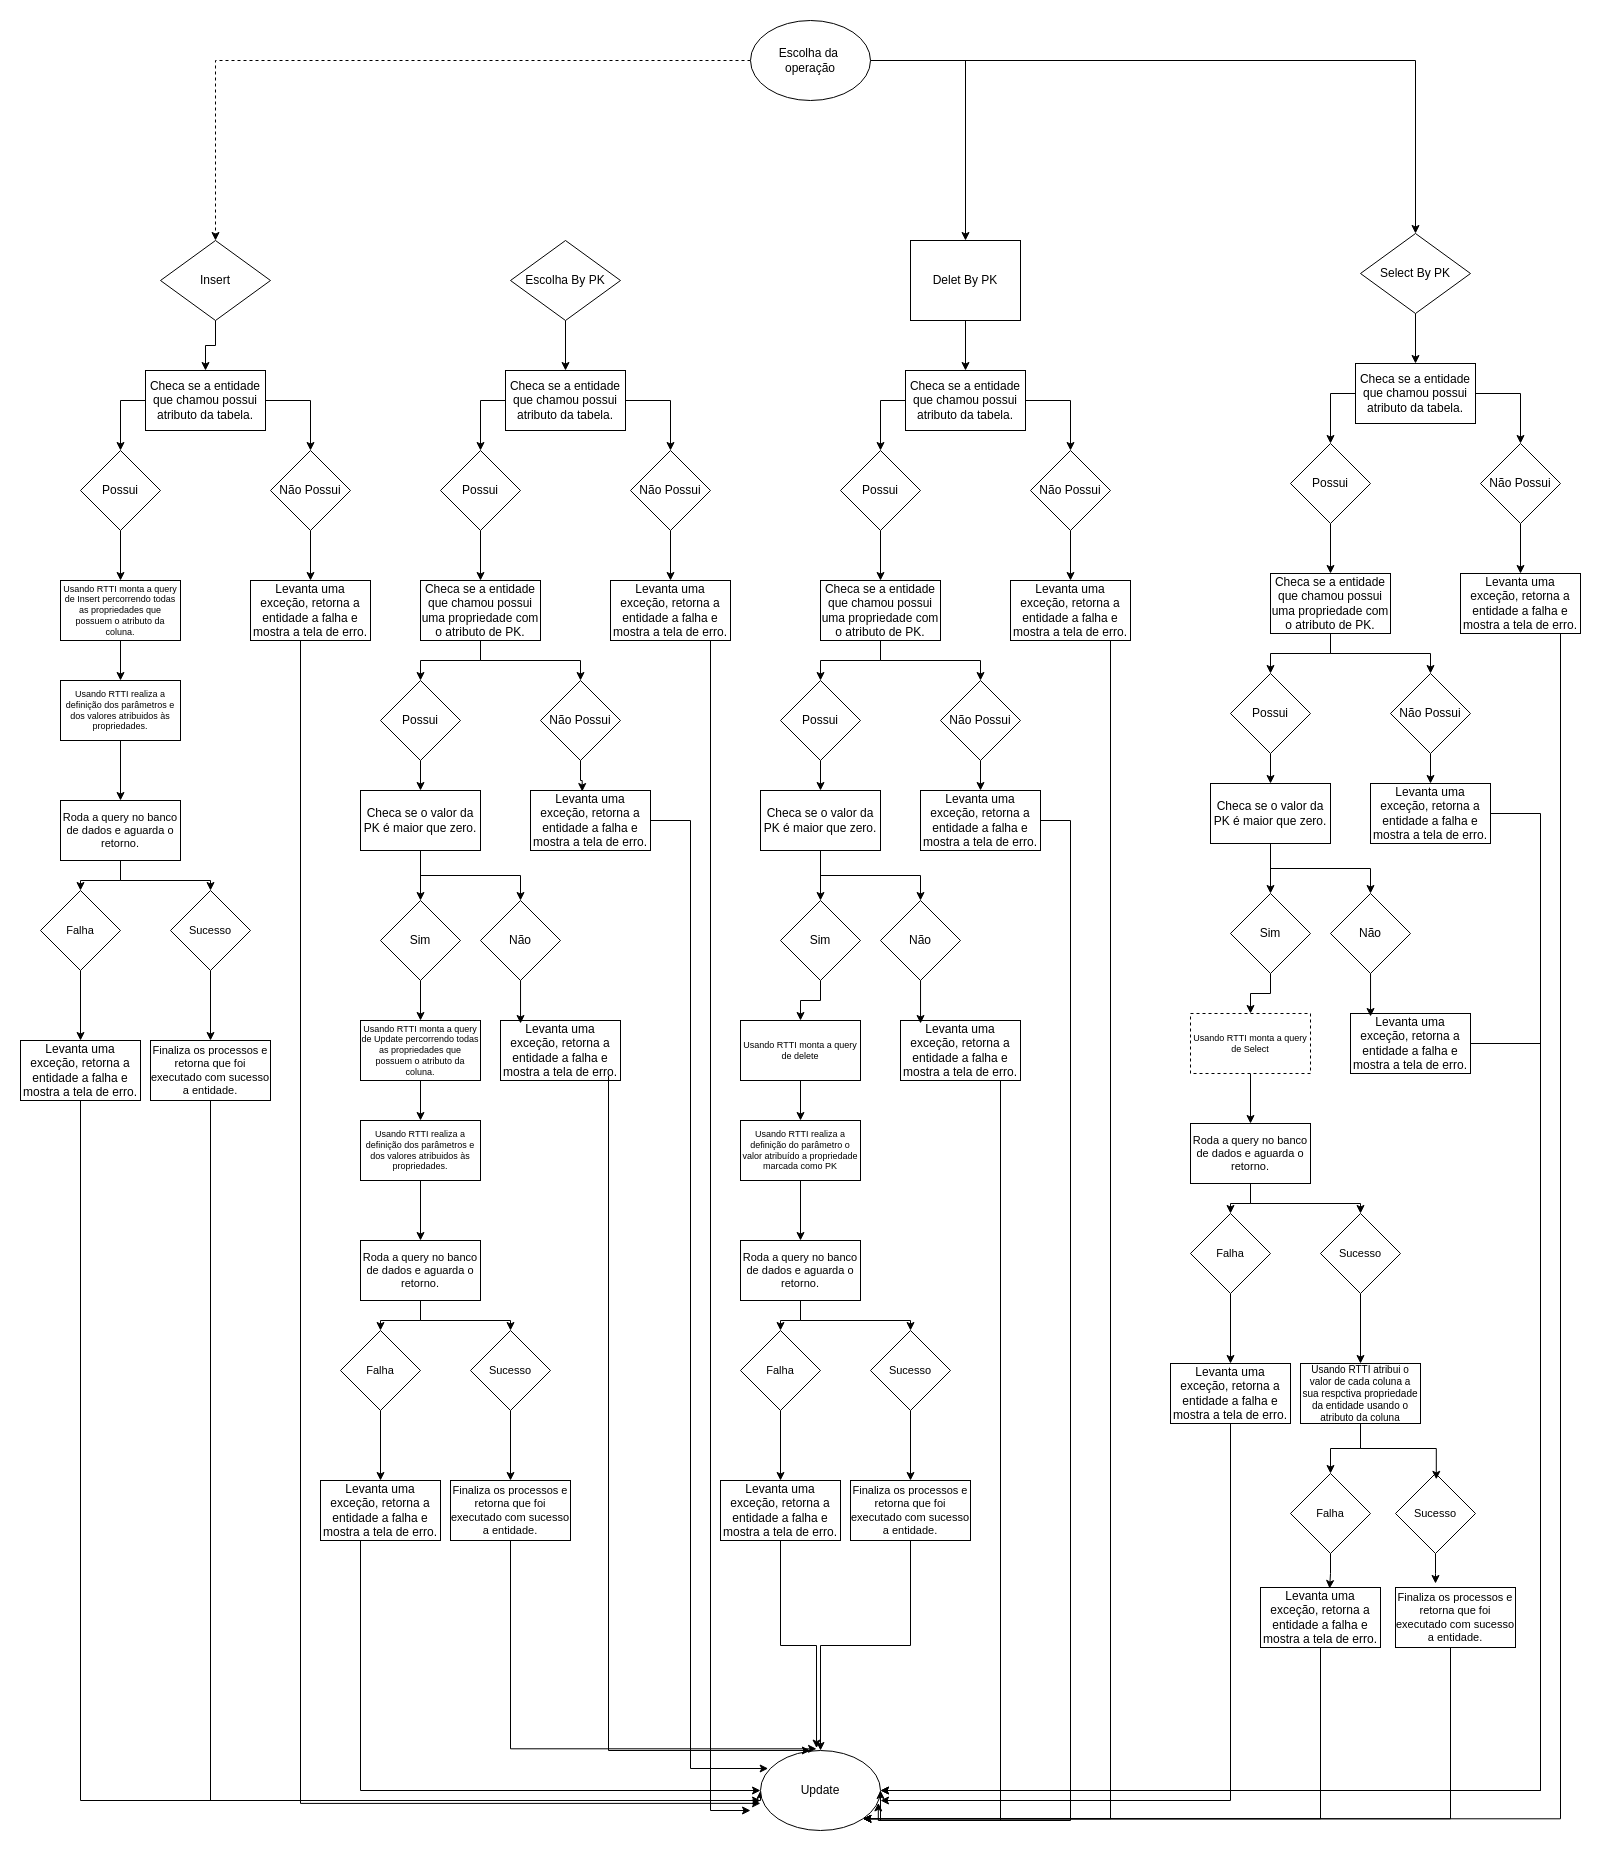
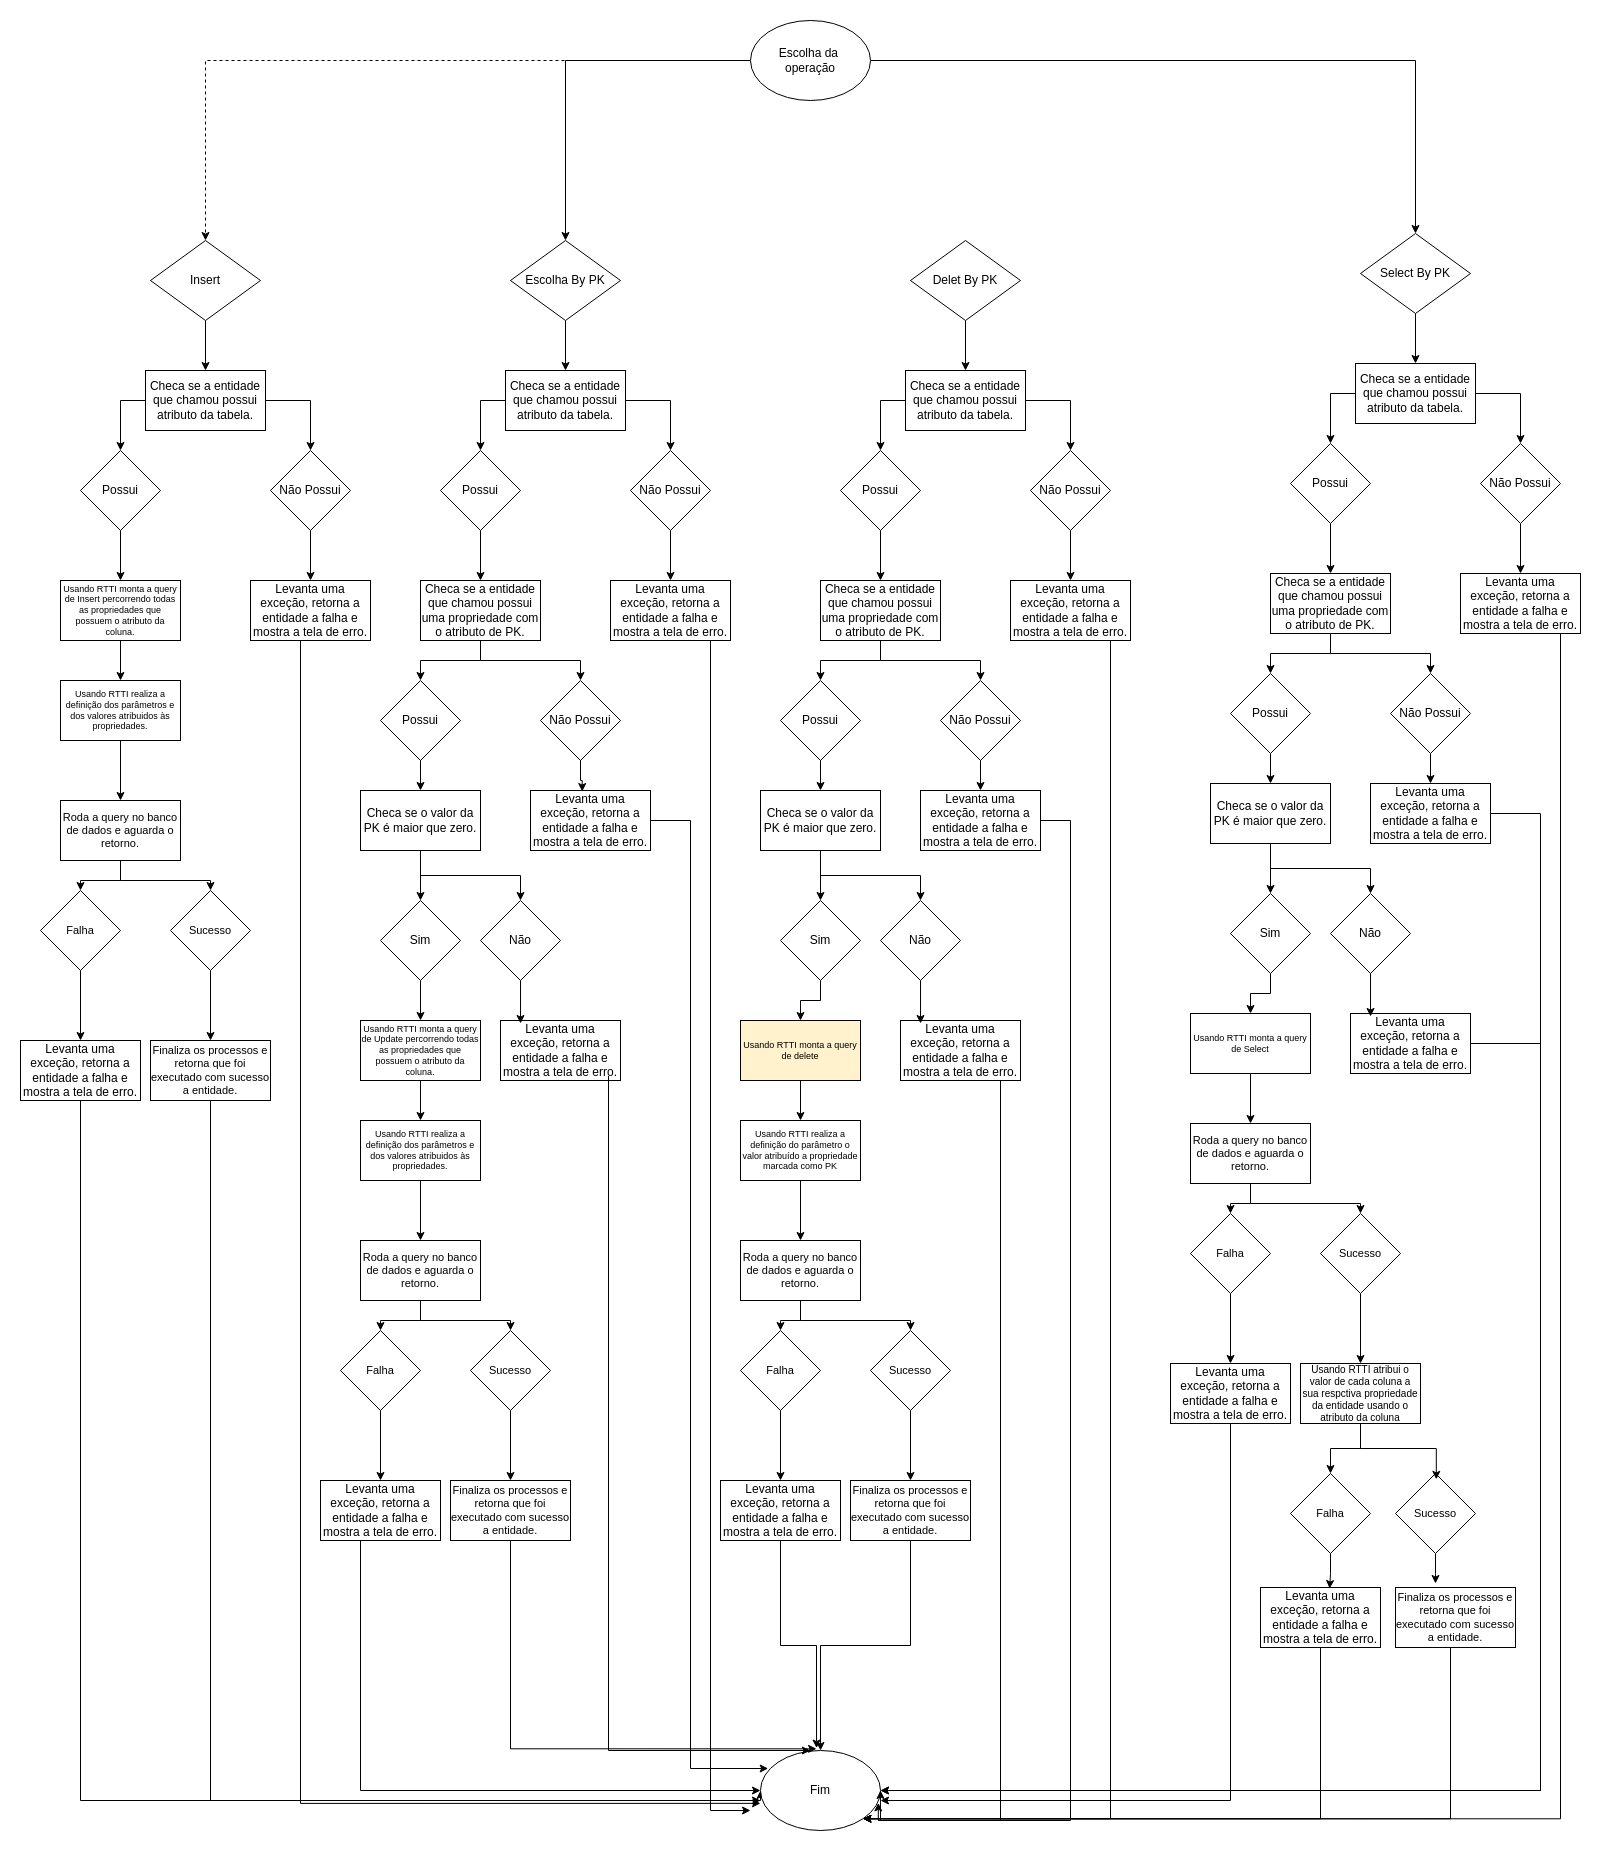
+ <mxCell id="4" style="edgeStyle=orthogonalEdgeStyle;rounded=0;orthogonalLoop=1;jettySize=auto;html=1;entryX=0.5;entryY=0;entryDx=0;entryDy=0;" edge="1" parent="1" source="6" target="33"><mxGeometry relative="1" as="geometry" /></mxCell>
- <mxCell id="3" style="edgeStyle=orthogonalEdgeStyle;rounded=0;orthogonalLoop=1;jettySize=auto;html=1;entryX=0.5;entryY=0;entryDx=0;entryDy=0;" edge="1" parent="1" source="6" target="75"><mxGeometry relative="1" as="geometry" /></mxCell>
- <mxCell id="8" value="Insert" style="rhombus;whiteSpace=wrap;html=1;" vertex="1" parent="1"><mxGeometry x="160" y="240" width="110" height="80" as="geometry" /></mxCell>
+ <mxCell id="8" value="Insert" style="rhombus;whiteSpace=wrap;html=1;" vertex="1" parent="1"><mxGeometry x="150" y="240" width="110" height="80" as="geometry" /></mxCell>
- <mxCell id="75" value="Delet By PK" style="whiteSpace=wrap;html=1;rounded=0;" vertex="1" parent="1"><mxGeometry x="910" y="240" width="110" height="80" as="geometry" /></mxCell>
+ <mxCell id="75" value="Delet By PK" style="rhombus;whiteSpace=wrap;html=1;" vertex="1" parent="1"><mxGeometry x="910" y="240" width="110" height="80" as="geometry" /></mxCell>
- <mxCell id="156" value="Usando RTTI monta a query de Select" style="whiteSpace=wrap;html=1;fontSize=9;dashed=1;" vertex="1" parent="1"><mxGeometry x="1190" y="1013" width="120" height="60" as="geometry" /></mxCell>
+ <mxCell id="156" value="Usando RTTI monta a query de Select" style="whiteSpace=wrap;html=1;fontSize=9;" vertex="1" parent="1"><mxGeometry x="1190" y="1013" width="120" height="60" as="geometry" /></mxCell>
- <mxCell id="109" value="Usando RTTI monta a query de delete" style="whiteSpace=wrap;html=1;fontSize=9;" vertex="1" parent="1"><mxGeometry x="740" y="1020" width="120" height="60" as="geometry" /></mxCell>
+ <mxCell id="109" value="Usando RTTI monta a query de delete" style="whiteSpace=wrap;html=1;fontSize=9;fillColor=#fff2cc;" vertex="1" parent="1"><mxGeometry x="740" y="1020" width="120" height="60" as="geometry" /></mxCell>
- <mxCell id="44" value="Update" style="ellipse;whiteSpace=wrap;html=1;" vertex="1" parent="1"><mxGeometry x="760" y="1750" width="120" height="80" as="geometry" /></mxCell>
+ <mxCell id="44" value="Fim" style="ellipse;whiteSpace=wrap;html=1;" vertex="1" parent="1"><mxGeometry x="760" y="1750" width="120" height="80" as="geometry" /></mxCell>
